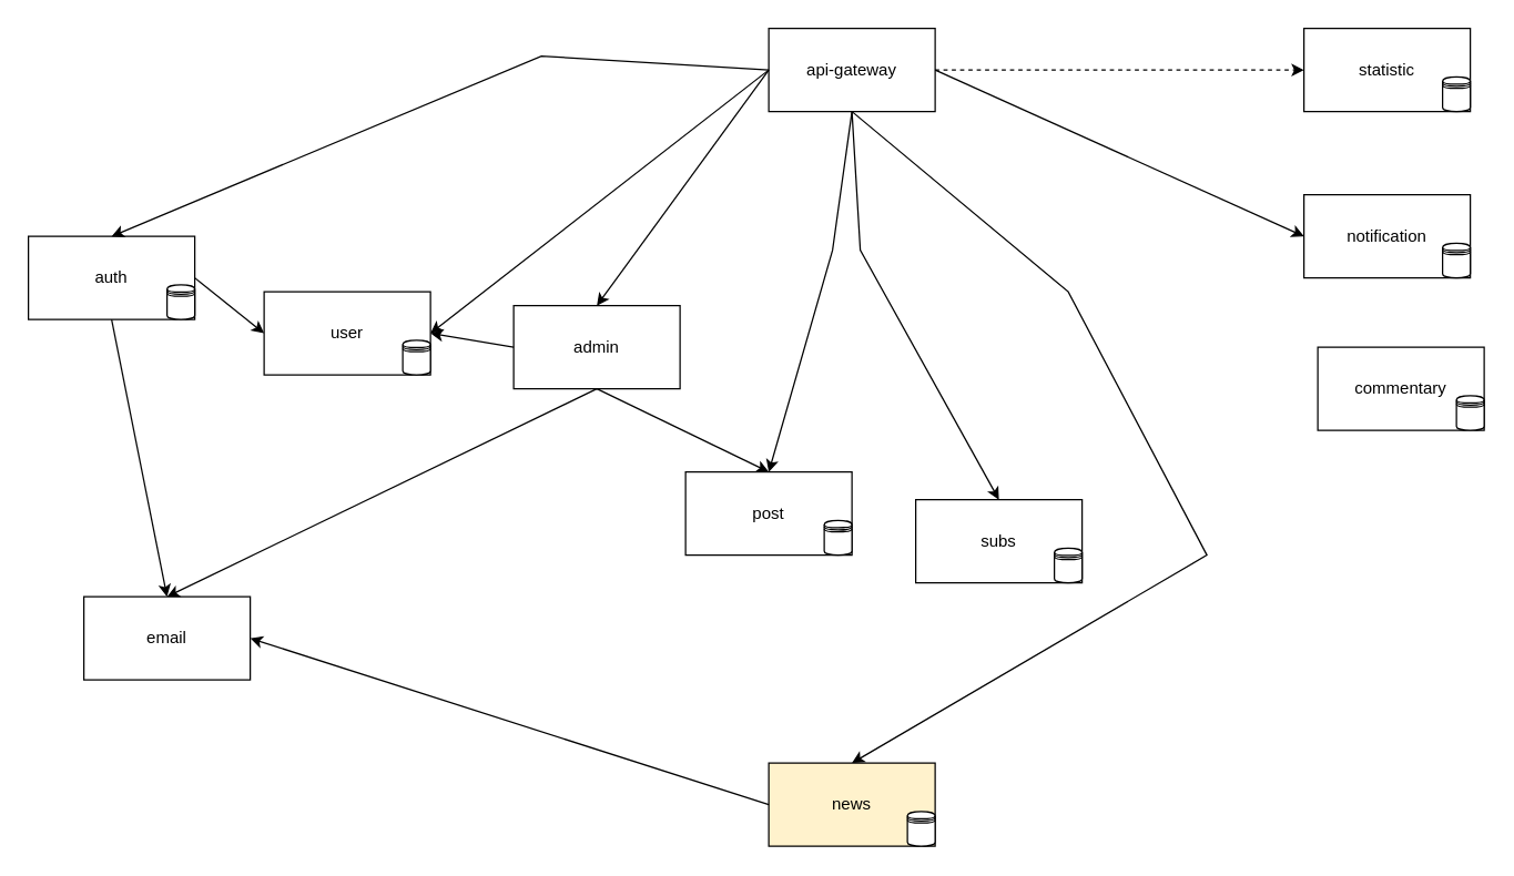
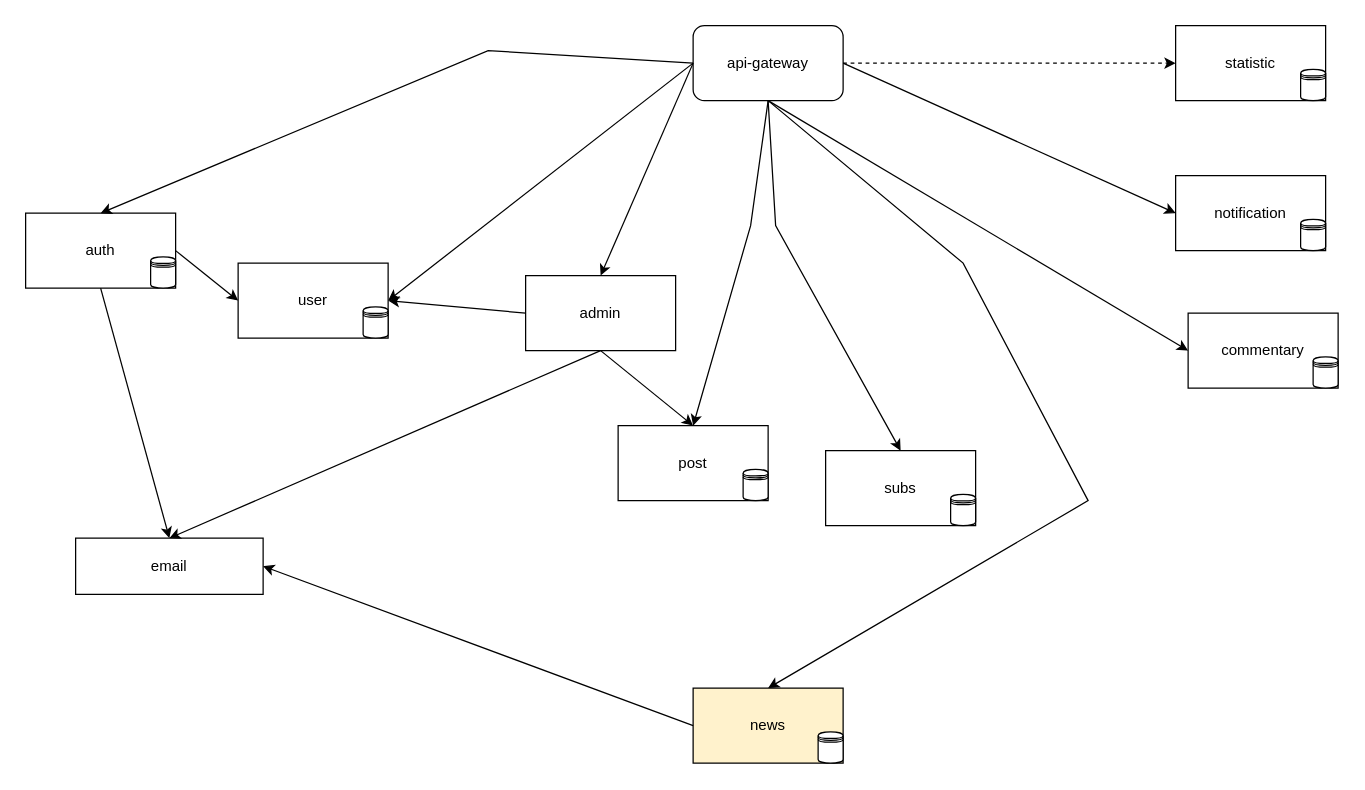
- <mxCell id="3" value="api-gateway" style="rounded=0;whiteSpace=wrap;html=1;" vertex="1" parent="1"><mxGeometry x="554" y="20" width="120" height="60" as="geometry" /></mxCell>
+ <mxCell id="3" value="api-gateway" style="whiteSpace=wrap;html=1;rounded=1;" vertex="1" parent="1"><mxGeometry x="554" y="20" width="120" height="60" as="geometry" /></mxCell>
+ <mxCell id="15" value="" style="endArrow=classic;html=1;rounded=0;entryX=0;entryY=0.5;entryDx=0;entryDy=0;exitX=0.5;exitY=1;exitDx=0;exitDy=0;" edge="1" parent="1" source="3" target="8"><mxGeometry width="50" height="50" relative="1" as="geometry"><mxPoint x="810" y="80" as="sourcePoint" /><mxPoint x="860" y="30" as="targetPoint" /></mxGeometry></mxCell>
- <mxCell id="7" value="admin" style="rounded=0;whiteSpace=wrap;html=1;" vertex="1" parent="1"><mxGeometry x="370" y="220" width="120" height="60" as="geometry" /></mxCell>
+ <mxCell id="7" value="admin" style="rounded=0;whiteSpace=wrap;html=1;" vertex="1" parent="1"><mxGeometry x="420" y="220" width="120" height="60" as="geometry" /></mxCell>
- <mxCell id="11" value="email" style="rounded=0;whiteSpace=wrap;html=1;" vertex="1" parent="1"><mxGeometry x="60" y="430" width="120" height="60" as="geometry" /></mxCell>
+ <mxCell id="11" value="email" style="rounded=0;whiteSpace=wrap;html=1;" vertex="1" parent="1"><mxGeometry x="60" y="430" width="150" height="45" as="geometry" /></mxCell>
